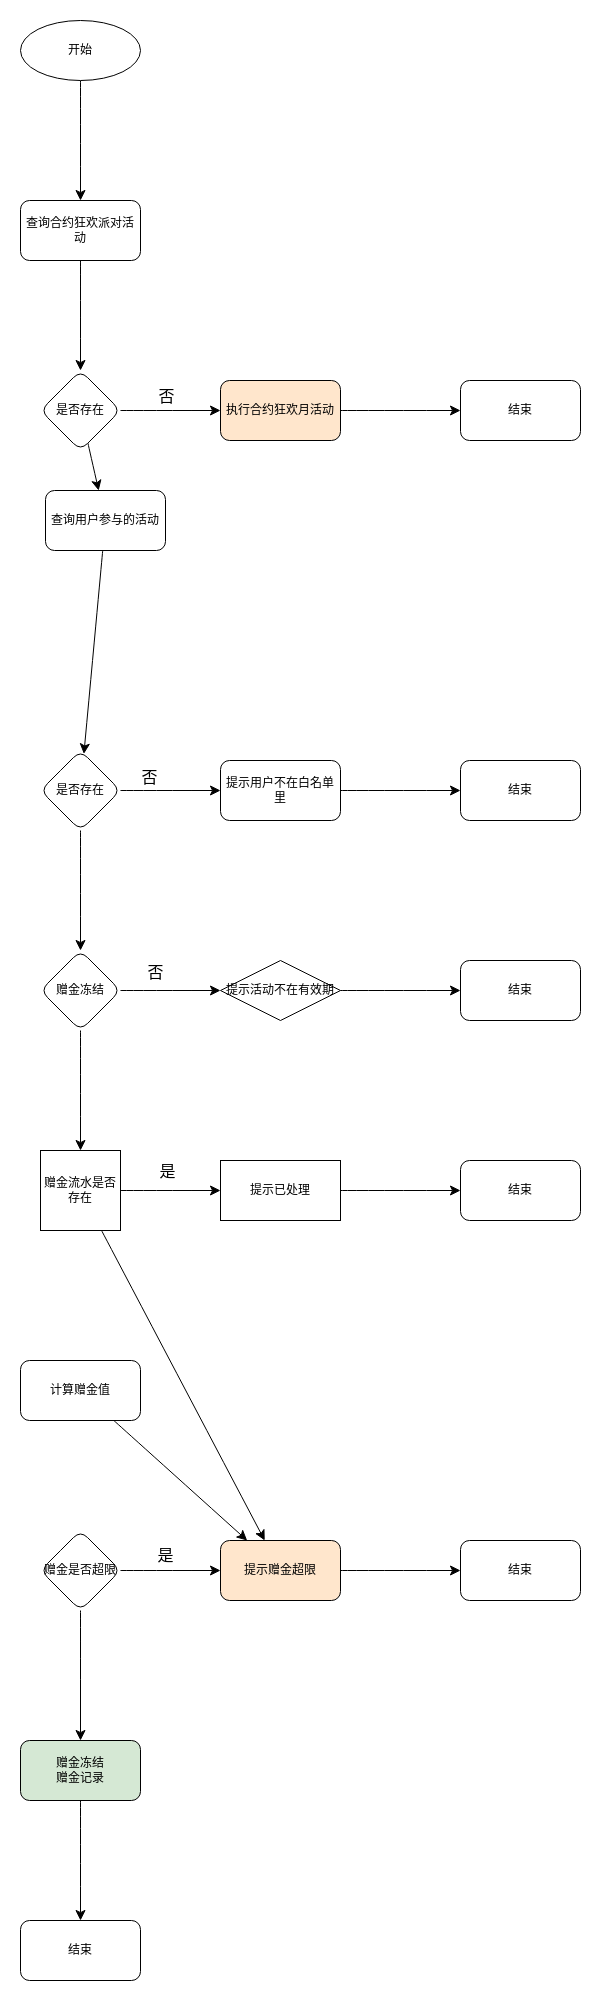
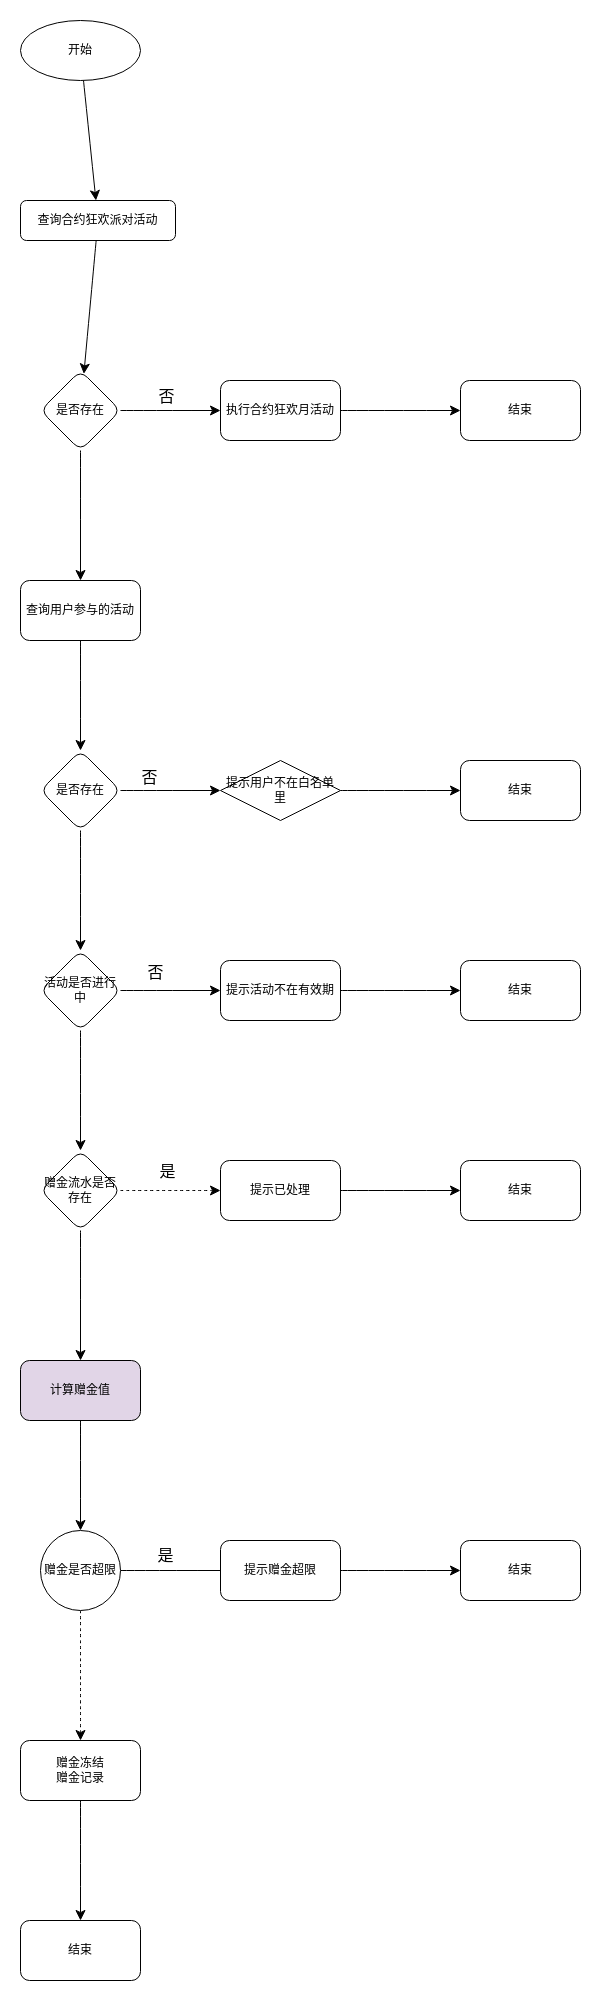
- <mxCell id="5" value="查询合约狂欢派对活动" style="whiteSpace=wrap;html=1;rounded=1;" vertex="1" parent="1"><mxGeometry x="20" y="200" width="120" height="60" as="geometry" /></mxCell>
+ <mxCell id="5" value="查询合约狂欢派对活动" style="whiteSpace=wrap;html=1;rounded=1;" vertex="1" parent="1"><mxGeometry x="20" y="200" width="155" height="40" as="geometry" /></mxCell>
- <mxCell id="10" value="执行合约狂欢月活动" style="whiteSpace=wrap;html=1;rounded=1;fillColor=#ffe6cc;" vertex="1" parent="1"><mxGeometry x="220" y="380" width="120" height="60" as="geometry" /></mxCell>
+ <mxCell id="10" value="执行合约狂欢月活动" style="whiteSpace=wrap;html=1;rounded=1;" vertex="1" parent="1"><mxGeometry x="220" y="380" width="120" height="60" as="geometry" /></mxCell>
- <mxCell id="14" value="查询用户参与的活动" style="whiteSpace=wrap;html=1;rounded=1;" vertex="1" parent="1"><mxGeometry x="45" y="490" width="120" height="60" as="geometry" /></mxCell>
+ <mxCell id="14" value="查询用户参与的活动" style="whiteSpace=wrap;html=1;rounded=1;" vertex="1" parent="1"><mxGeometry x="20" y="580" width="120" height="60" as="geometry" /></mxCell>
- <mxCell id="19" value="提示用户不在白名单里" style="whiteSpace=wrap;html=1;rounded=1;" vertex="1" parent="1"><mxGeometry x="220" y="760" width="120" height="60" as="geometry" /></mxCell>
+ <mxCell id="19" value="提示用户不在白名单里" style="rhombus;whiteSpace=wrap;html=1;" vertex="1" parent="1"><mxGeometry x="220" y="760" width="120" height="60" as="geometry" /></mxCell>
- <mxCell id="24" value="赠金冻结" style="rhombus;whiteSpace=wrap;html=1;rounded=1;" vertex="1" parent="1"><mxGeometry x="40" y="950" width="80" height="80" as="geometry" /></mxCell>
+ <mxCell id="24" value="活动是否进行中" style="rhombus;whiteSpace=wrap;html=1;rounded=1;" vertex="1" parent="1"><mxGeometry x="40" y="950" width="80" height="80" as="geometry" /></mxCell>
- <mxCell id="26" value="提示活动不在有效期" style="rhombus;whiteSpace=wrap;html=1;" vertex="1" parent="1"><mxGeometry x="220" y="960" width="120" height="60" as="geometry" /></mxCell>
+ <mxCell id="26" value="提示活动不在有效期" style="whiteSpace=wrap;html=1;rounded=1;" vertex="1" parent="1"><mxGeometry x="220" y="960" width="120" height="60" as="geometry" /></mxCell>
- <mxCell id="31" value="赠金流水是否存在" style="whiteSpace=wrap;html=1;rounded=0;" vertex="1" parent="1"><mxGeometry x="40" y="1150" width="80" height="80" as="geometry" /></mxCell>
+ <mxCell id="31" value="赠金流水是否存在" style="rhombus;whiteSpace=wrap;html=1;rounded=1;" vertex="1" parent="1"><mxGeometry x="40" y="1150" width="80" height="80" as="geometry" /></mxCell>
- <mxCell id="29" value="" style="edgeStyle=none;curved=1;rounded=0;orthogonalLoop=1;jettySize=auto;html=1;fontSize=12;startSize=8;endSize=8;" edge="1" parent="1" source="31" target="33"><mxGeometry relative="1" as="geometry" /></mxCell>
+ <mxCell id="29" value="" style="edgeStyle=none;curved=1;rounded=0;orthogonalLoop=1;jettySize=auto;html=1;fontSize=12;startSize=8;endSize=8;dashed=1;" edge="1" parent="1" source="31" target="33"><mxGeometry relative="1" as="geometry" /></mxCell>
- <mxCell id="33" value="提示已处理" style="whiteSpace=wrap;html=1;rounded=0;" vertex="1" parent="1"><mxGeometry x="220" y="1160" width="120" height="60" as="geometry" /></mxCell>
+ <mxCell id="33" value="提示已处理" style="whiteSpace=wrap;html=1;rounded=1;" vertex="1" parent="1"><mxGeometry x="220" y="1160" width="120" height="60" as="geometry" /></mxCell>
- <mxCell id="30" value="" style="edgeStyle=none;curved=1;rounded=0;orthogonalLoop=1;jettySize=auto;html=1;fontSize=12;startSize=8;endSize=8;" edge="1" parent="1" source="31" target="42"><mxGeometry relative="1" as="geometry" /></mxCell>
+ <mxCell id="30" value="" style="edgeStyle=none;curved=1;rounded=0;orthogonalLoop=1;jettySize=auto;html=1;fontSize=12;startSize=8;endSize=8;" edge="1" parent="1" source="31" target="37"><mxGeometry relative="1" as="geometry" /></mxCell>
- <mxCell id="37" value="计算赠金值" style="whiteSpace=wrap;html=1;rounded=1;" vertex="1" parent="1"><mxGeometry x="20" y="1360" width="120" height="60" as="geometry" /></mxCell>
+ <mxCell id="37" value="计算赠金值" style="whiteSpace=wrap;html=1;rounded=1;fillColor=#e1d5e7;" vertex="1" parent="1"><mxGeometry x="20" y="1360" width="120" height="60" as="geometry" /></mxCell>
- <mxCell id="36" value="" style="edgeStyle=none;curved=1;rounded=0;orthogonalLoop=1;jettySize=auto;html=1;fontSize=12;startSize=8;endSize=8;" edge="1" parent="1" source="37" target="42"><mxGeometry relative="1" as="geometry" /></mxCell>
+ <mxCell id="36" value="" style="edgeStyle=none;curved=1;rounded=0;orthogonalLoop=1;jettySize=auto;html=1;fontSize=12;startSize=8;endSize=8;" edge="1" parent="1" source="37" target="40"><mxGeometry relative="1" as="geometry" /></mxCell>
- <mxCell id="40" value="赠金是否超限" style="rhombus;whiteSpace=wrap;html=1;rounded=1;" vertex="1" parent="1"><mxGeometry x="40" y="1530" width="80" height="80" as="geometry" /></mxCell>
+ <mxCell id="40" value="赠金是否超限" style="ellipse;whiteSpace=wrap;html=1;" vertex="1" parent="1"><mxGeometry x="40" y="1530" width="80" height="80" as="geometry" /></mxCell>
- <mxCell id="38" value="" style="edgeStyle=none;curved=1;rounded=0;orthogonalLoop=1;jettySize=auto;html=1;fontSize=12;startSize=8;endSize=8;" edge="1" parent="1" source="40" target="42"><mxGeometry relative="1" as="geometry" /></mxCell>
+ <mxCell id="38" value="" style="edgeStyle=none;curved=1;rounded=0;orthogonalLoop=1;jettySize=auto;html=1;fontSize=12;startSize=8;endSize=8;endArrow=none;" edge="1" parent="1" source="40" target="42"><mxGeometry relative="1" as="geometry" /></mxCell>
- <mxCell id="42" value="提示赠金超限" style="whiteSpace=wrap;html=1;rounded=1;fillColor=#ffe6cc;" vertex="1" parent="1"><mxGeometry x="220" y="1540" width="120" height="60" as="geometry" /></mxCell>
+ <mxCell id="42" value="提示赠金超限" style="whiteSpace=wrap;html=1;rounded=1;" vertex="1" parent="1"><mxGeometry x="220" y="1540" width="120" height="60" as="geometry" /></mxCell>
- <mxCell id="39" value="" style="edgeStyle=none;curved=1;rounded=0;orthogonalLoop=1;jettySize=auto;html=1;fontSize=12;startSize=8;endSize=8;" edge="1" parent="1" source="40" target="46"><mxGeometry relative="1" as="geometry" /></mxCell>
+ <mxCell id="39" value="" style="edgeStyle=none;curved=1;rounded=0;orthogonalLoop=1;jettySize=auto;html=1;fontSize=12;startSize=8;endSize=8;dashed=1;" edge="1" parent="1" source="40" target="46"><mxGeometry relative="1" as="geometry" /></mxCell>
- <mxCell id="46" value="赠金冻结&lt;div&gt;赠金记录&lt;/div&gt;" style="whiteSpace=wrap;html=1;rounded=1;fillColor=#d5e8d4;" vertex="1" parent="1"><mxGeometry x="20" y="1740" width="120" height="60" as="geometry" /></mxCell>
+ <mxCell id="46" value="赠金冻结&lt;div&gt;赠金记录&lt;/div&gt;" style="whiteSpace=wrap;html=1;rounded=1;" vertex="1" parent="1"><mxGeometry x="20" y="1740" width="120" height="60" as="geometry" /></mxCell>
